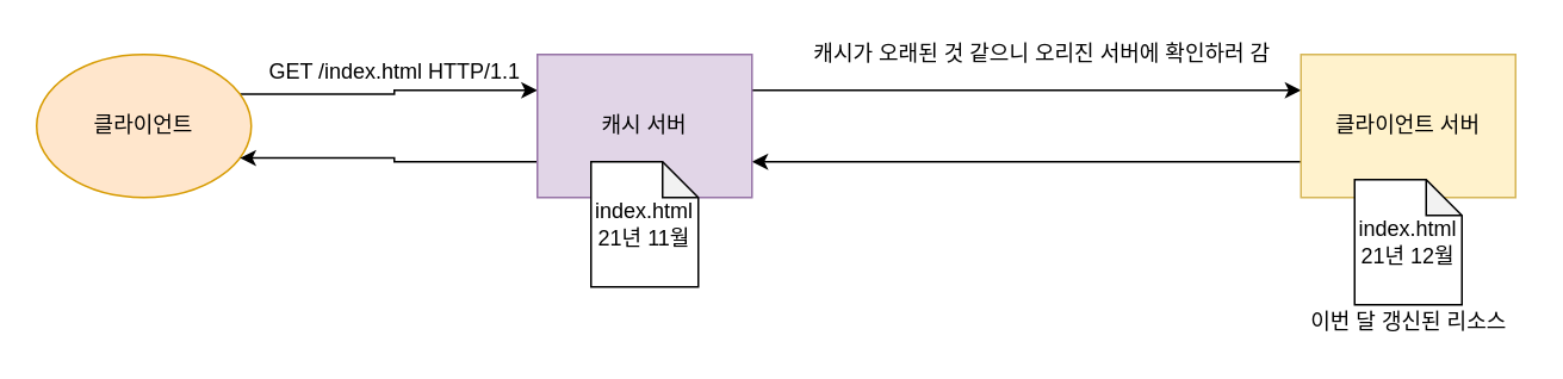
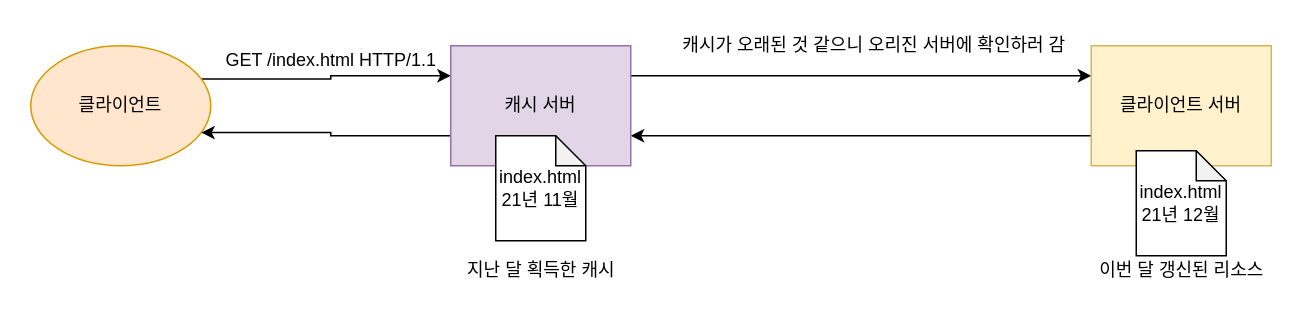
+ <mxCell id="12" value="지난 달 획득한 캐시" style="text;html=1;align=center;verticalAlign=middle;resizable=0;points=[];autosize=1;strokeColor=none;fillColor=none;" vertex="1" parent="1"><mxGeometry x="300" y="170" width="120" height="20" as="geometry" /></mxCell>
